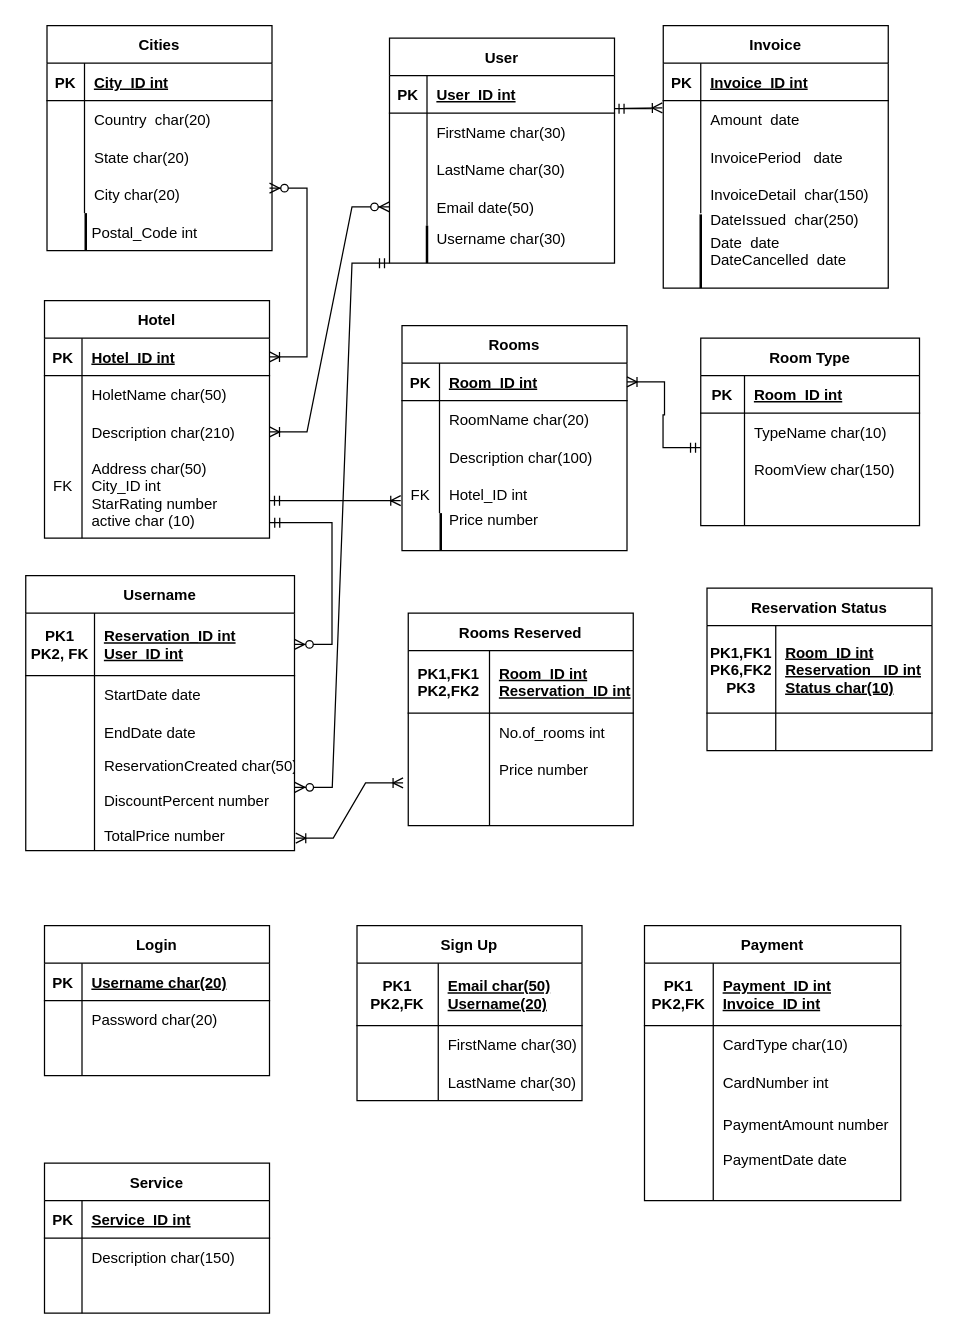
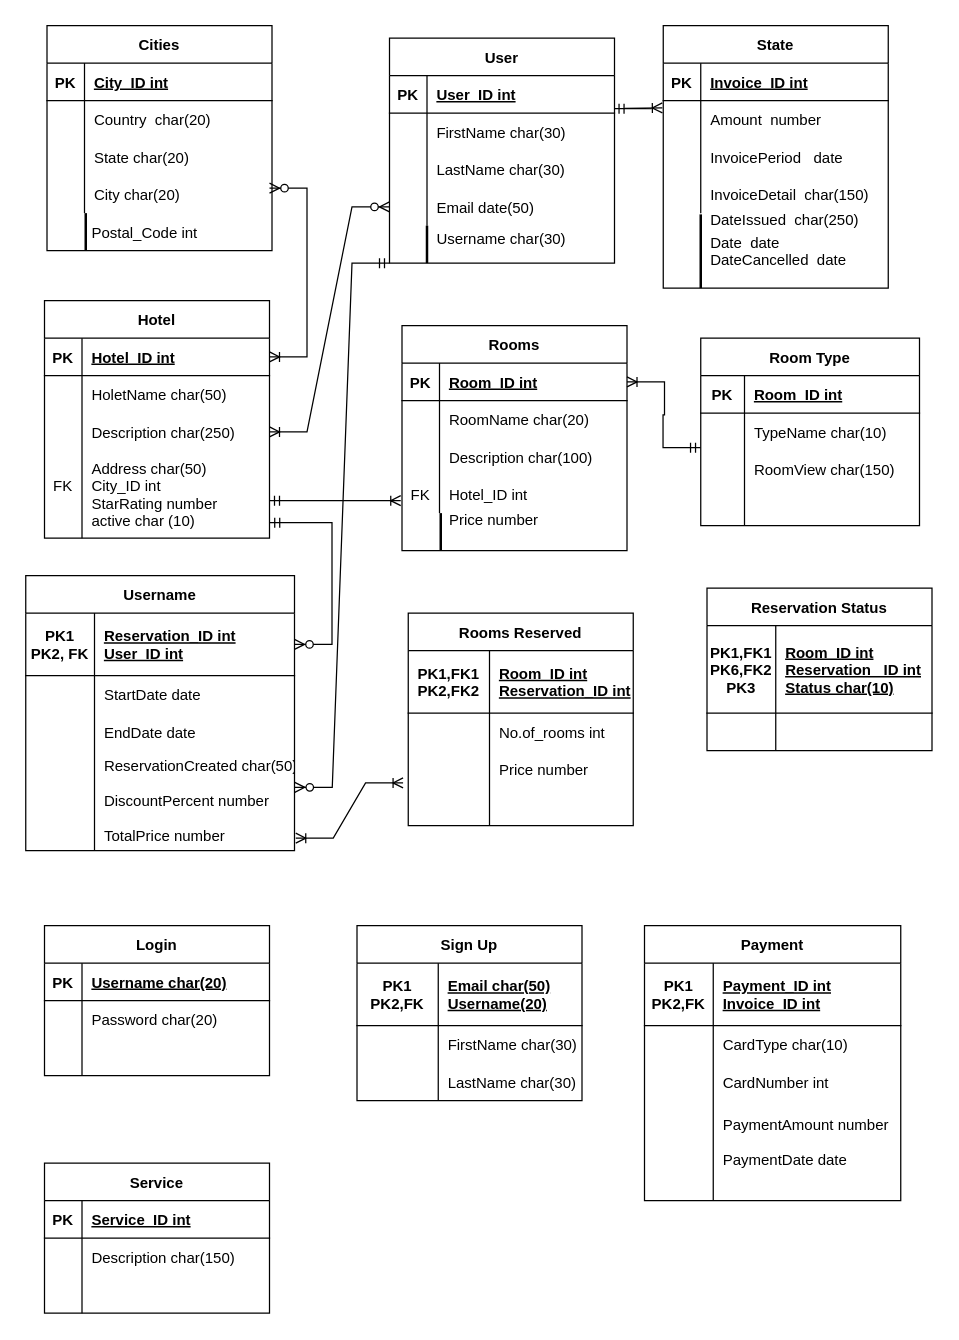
- <mxCell id="28" value="Invoice" style="shape=table;startSize=30;container=1;collapsible=1;childLayout=tableLayout;fixedRows=1;rowLines=0;fontStyle=1;align=center;resizeLast=1;" vertex="1" parent="1"><mxGeometry x="530" y="20" width="180" height="210" as="geometry" /></mxCell>
+ <mxCell id="28" value="State" style="shape=table;startSize=30;container=1;collapsible=1;childLayout=tableLayout;fixedRows=1;rowLines=0;fontStyle=1;align=center;resizeLast=1;" vertex="1" parent="1"><mxGeometry x="530" y="20" width="180" height="210" as="geometry" /></mxCell>
- <mxCell id="34" value="Amount  date" style="shape=partialRectangle;connectable=0;fillColor=none;top=0;left=0;bottom=0;right=0;align=left;spacingLeft=6;overflow=hidden;" vertex="1" parent="32"><mxGeometry x="30" width="150" height="30" as="geometry"><mxRectangle width="150" height="30" as="alternateBounds" /></mxGeometry></mxCell>
+ <mxCell id="34" value="Amount  number" style="shape=partialRectangle;connectable=0;fillColor=none;top=0;left=0;bottom=0;right=0;align=left;spacingLeft=6;overflow=hidden;" vertex="1" parent="32"><mxGeometry x="30" width="150" height="30" as="geometry"><mxRectangle width="150" height="30" as="alternateBounds" /></mxGeometry></mxCell>
- <mxCell id="63" value="Description char(210)" style="shape=partialRectangle;connectable=0;fillColor=none;top=0;left=0;bottom=0;right=0;align=left;spacingLeft=6;overflow=hidden;" vertex="1" parent="61"><mxGeometry x="30" width="150" height="30" as="geometry"><mxRectangle width="150" height="30" as="alternateBounds" /></mxGeometry></mxCell>
+ <mxCell id="63" value="Description char(250)" style="shape=partialRectangle;connectable=0;fillColor=none;top=0;left=0;bottom=0;right=0;align=left;spacingLeft=6;overflow=hidden;" vertex="1" parent="61"><mxGeometry x="30" width="150" height="30" as="geometry"><mxRectangle width="150" height="30" as="alternateBounds" /></mxGeometry></mxCell>
